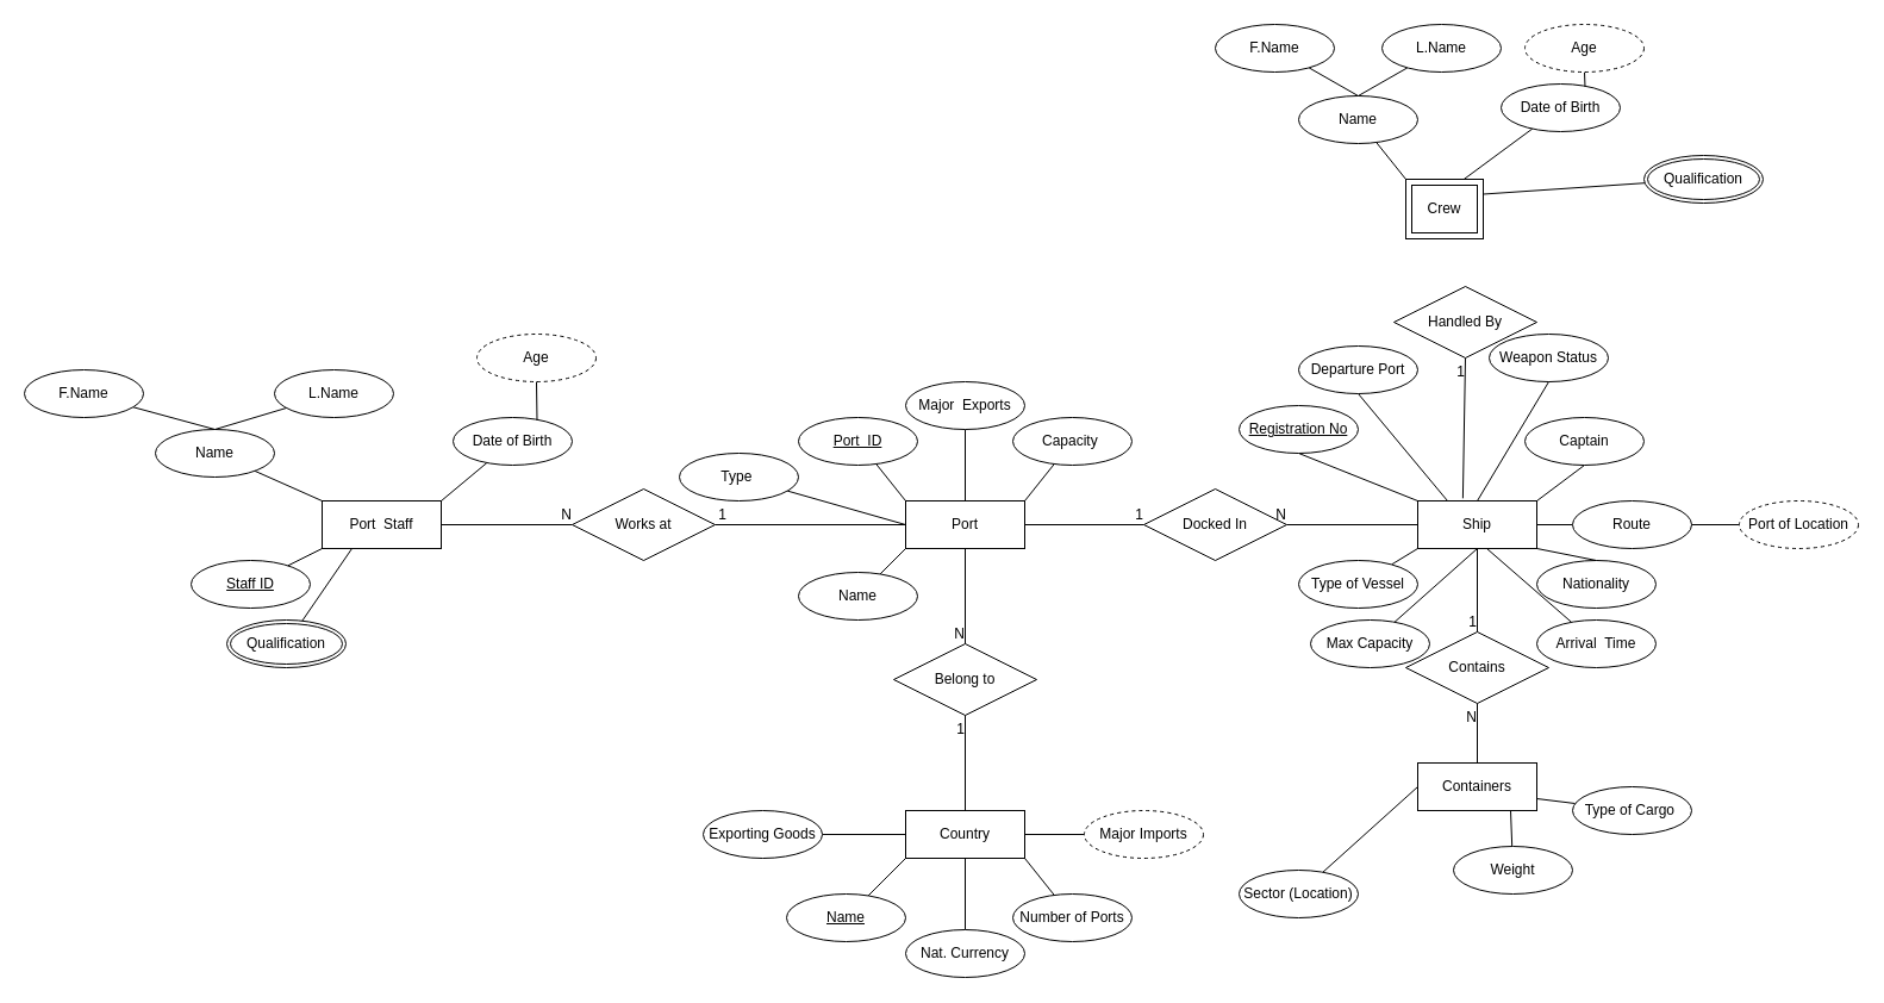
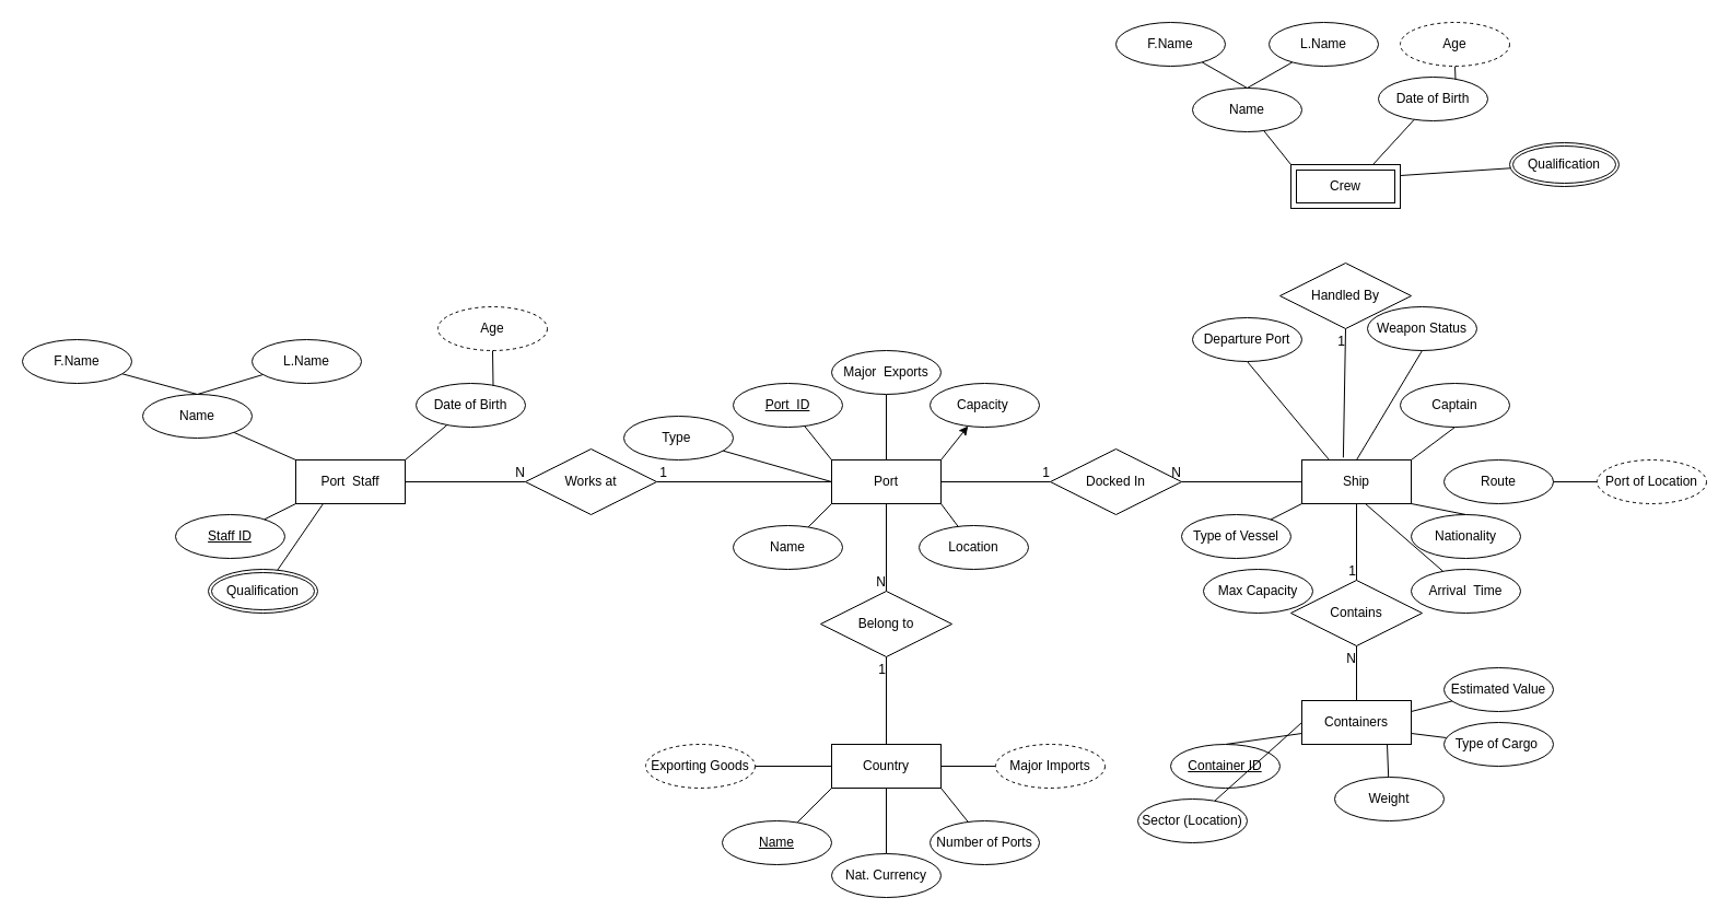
- <mxCell id="108" value="Crew" style="shape=ext;margin=3;double=1;whiteSpace=wrap;html=1;align=center;" parent="1" vertex="1"><mxGeometry x="1180" y="150" width="65" height="50" as="geometry" /></mxCell>
+ <mxCell id="108" value="Crew" style="shape=ext;margin=3;double=1;whiteSpace=wrap;html=1;align=center;" parent="1" vertex="1"><mxGeometry x="1180" y="150" width="100" height="40" as="geometry" /></mxCell>
- <mxCell id="20" value="Registration No" style="ellipse;whiteSpace=wrap;html=1;align=center;fontStyle=4;" parent="1" vertex="1"><mxGeometry x="1040" y="340" width="100" height="40" as="geometry" /></mxCell>
- <mxCell id="18" value="" style="endArrow=none;html=1;rounded=0;exitX=1;exitY=0;exitDx=0;exitDy=0;" parent="1" source="17" target="19" edge="1"><mxGeometry relative="1" as="geometry"><mxPoint x="740" y="370" as="sourcePoint" /><mxPoint x="900" y="370" as="targetPoint" /></mxGeometry></mxCell>
+ <mxCell id="18" value="" style="endArrow=classic;html=1;rounded=0;exitX=1;exitY=0;exitDx=0;exitDy=0;" parent="1" source="17" target="19" edge="1"><mxGeometry relative="1" as="geometry"><mxPoint x="740" y="370" as="sourcePoint" /><mxPoint x="900" y="370" as="targetPoint" /></mxGeometry></mxCell>
- <mxCell id="3" value="" style="endArrow=none;html=1;rounded=0;exitX=0.5;exitY=1;exitDx=0;exitDy=0;entryX=0;entryY=0;entryDx=0;entryDy=0;" parent="1" source="20" target="2" edge="1"><mxGeometry relative="1" as="geometry"><mxPoint x="1150" y="390" as="sourcePoint" /><mxPoint x="1250" y="490" as="targetPoint" /></mxGeometry></mxCell>
- <mxCell id="10" value="" style="endArrow=none;html=1;rounded=0;exitX=1;exitY=0.5;exitDx=0;exitDy=0;" parent="1" source="2" target="11" edge="1"><mxGeometry relative="1" as="geometry"><mxPoint x="1320" y="439.5" as="sourcePoint" /><mxPoint x="1370" y="440" as="targetPoint" /></mxGeometry></mxCell>
+ <mxCell id="41" value="" style="endArrow=none;html=1;rounded=0;exitX=1;exitY=1;exitDx=0;exitDy=0;" parent="1" source="17" target="42" edge="1"><mxGeometry relative="1" as="geometry"><mxPoint x="800" y="580" as="sourcePoint" /><mxPoint x="850" y="520" as="targetPoint" /></mxGeometry></mxCell>
- <mxCell id="7" value="Type of Vessel" style="ellipse;whiteSpace=wrap;html=1;align=center;" parent="1" vertex="1"><mxGeometry x="1090.001" y="469.996" width="100" height="40" as="geometry" /></mxCell>
+ <mxCell id="7" value="Type of Vessel" style="ellipse;whiteSpace=wrap;html=1;align=center;" parent="1" vertex="1"><mxGeometry x="1080.001" y="469.996" width="100" height="40" as="geometry" /></mxCell>
- <mxCell id="12" value="" style="endArrow=none;html=1;rounded=0;exitX=0.5;exitY=1;exitDx=0;exitDy=0;" parent="1" source="2" target="13" edge="1"><mxGeometry relative="1" as="geometry"><mxPoint x="1210" y="610" as="sourcePoint" /><mxPoint x="1240" y="560" as="targetPoint" /></mxGeometry></mxCell>
+ <mxCell id="42" value="Location" style="ellipse;whiteSpace=wrap;html=1;align=center;" parent="1" vertex="1"><mxGeometry x="840" y="480" width="100" height="40" as="geometry" /></mxCell>
+ <mxCell id="36" value="Estimated Value" style="ellipse;whiteSpace=wrap;html=1;align=center;" parent="1" vertex="1"><mxGeometry x="1320" y="610" width="100" height="40" as="geometry" /></mxCell>
+ <mxCell id="35" value="" style="endArrow=none;html=1;rounded=0;exitX=0.082;exitY=0.756;exitDx=0;exitDy=0;entryX=1;entryY=0.25;entryDx=0;entryDy=0;exitPerimeter=0;" parent="1" source="36" target="30" edge="1"><mxGeometry relative="1" as="geometry"><mxPoint x="1481" y="770" as="sourcePoint" /><mxPoint x="1390" y="920" as="targetPoint" /></mxGeometry></mxCell>
+ <mxCell id="33" value="" style="endArrow=none;html=1;rounded=0;entryX=0;entryY=0.75;entryDx=0;entryDy=0;exitX=0.5;exitY=0;exitDx=0;exitDy=0;" parent="1" source="34" target="30" edge="1"><mxGeometry relative="1" as="geometry"><mxPoint x="1167.735" y="723.359" as="sourcePoint" /><mxPoint x="980" y="820" as="targetPoint" /></mxGeometry></mxCell>
- <mxCell id="67" value="Exporting Goods" style="ellipse;whiteSpace=wrap;html=1;align=center;" parent="1" vertex="1"><mxGeometry x="590" y="680" width="100" height="40" as="geometry" /></mxCell>
+ <mxCell id="67" value="Exporting Goods" style="ellipse;whiteSpace=wrap;html=1;align=center;dashed=1;" parent="1" vertex="1"><mxGeometry x="590" y="680" width="100" height="40" as="geometry" /></mxCell>
+ <mxCell id="34" value="Container ID" style="ellipse;whiteSpace=wrap;html=1;align=center;fontStyle=4;" parent="1" vertex="1"><mxGeometry x="1070" y="680" width="100" height="40" as="geometry" /></mxCell>
